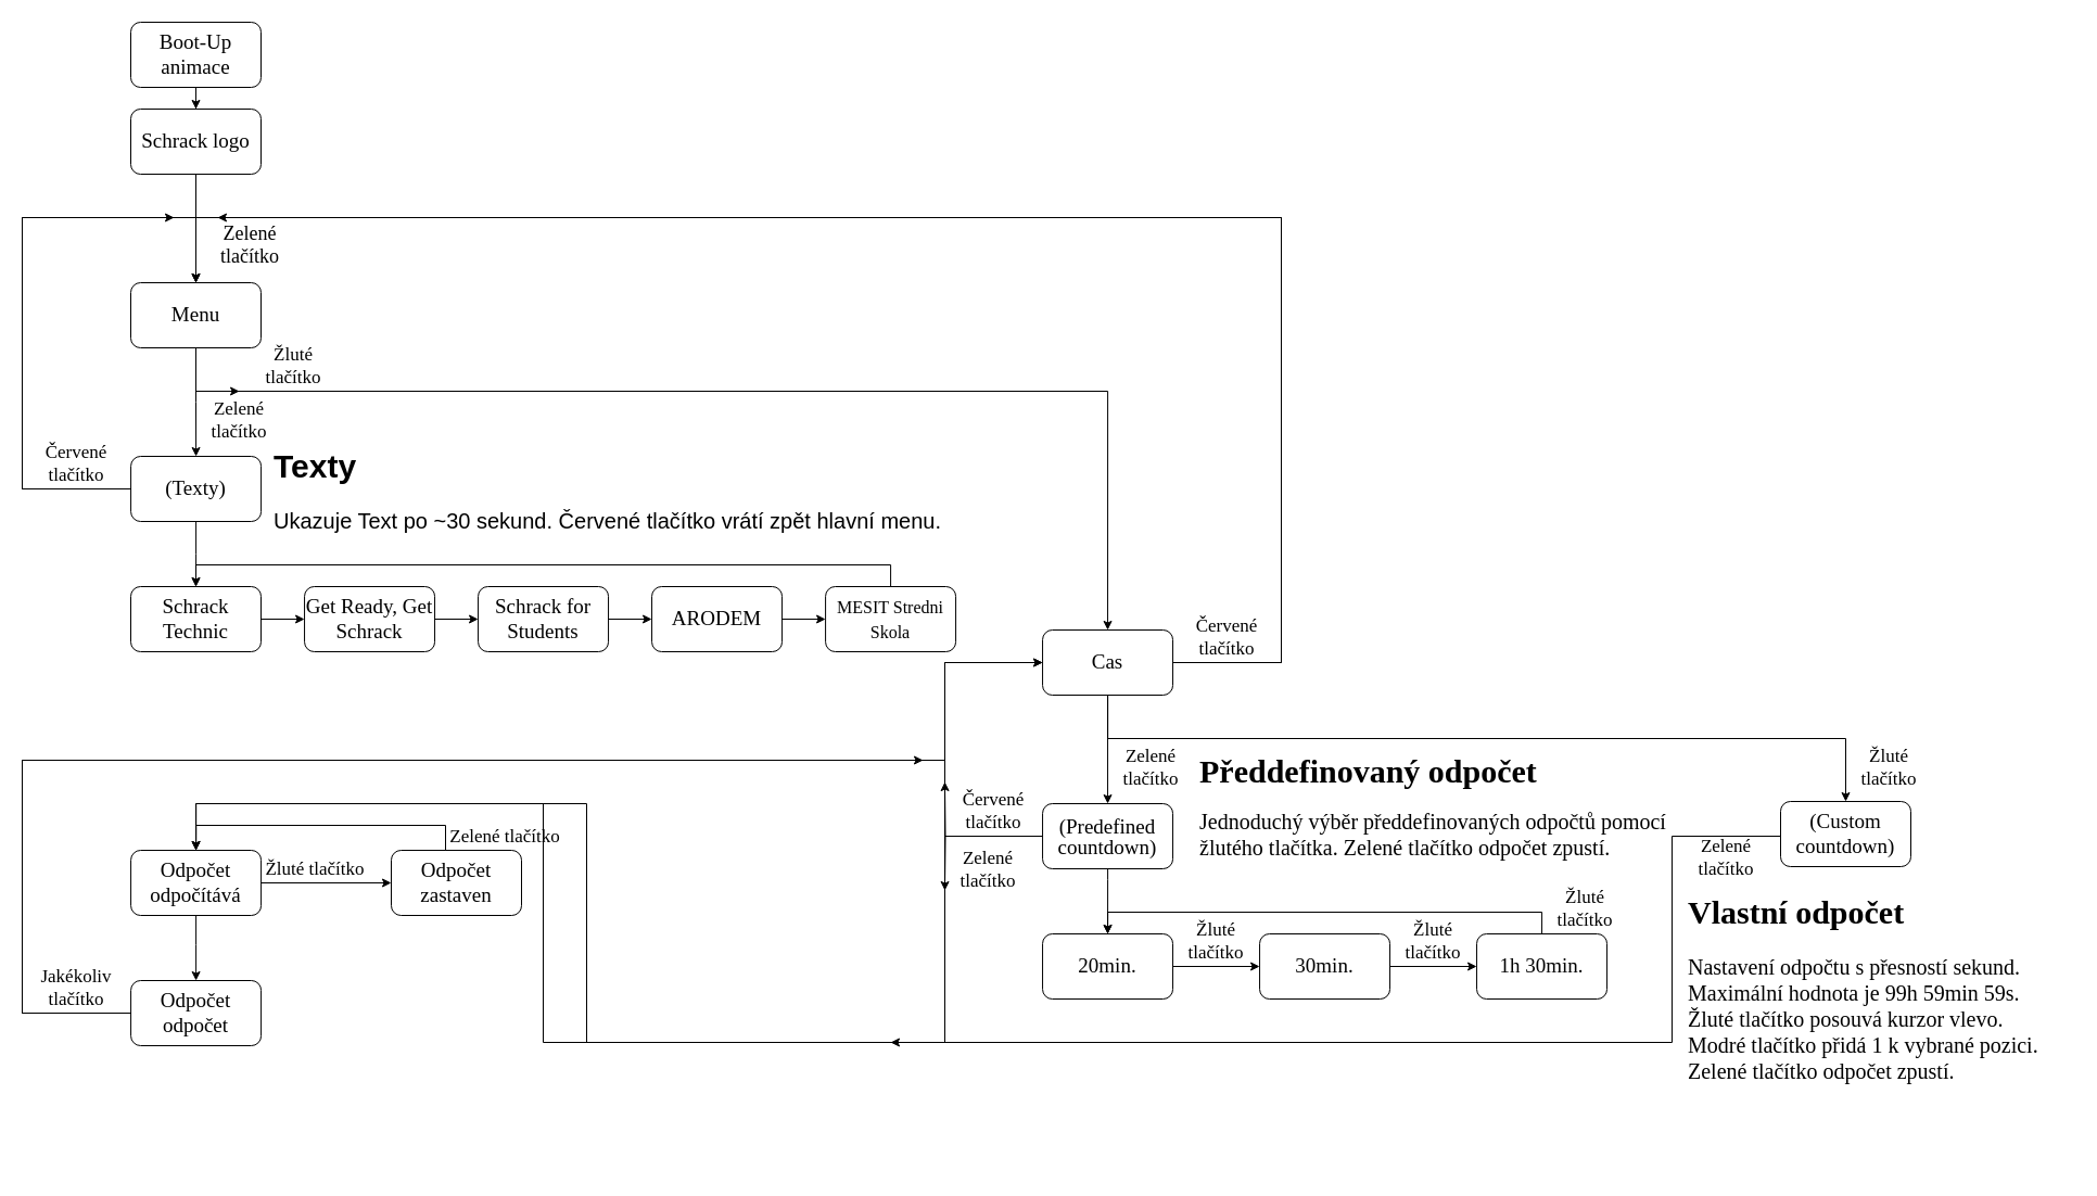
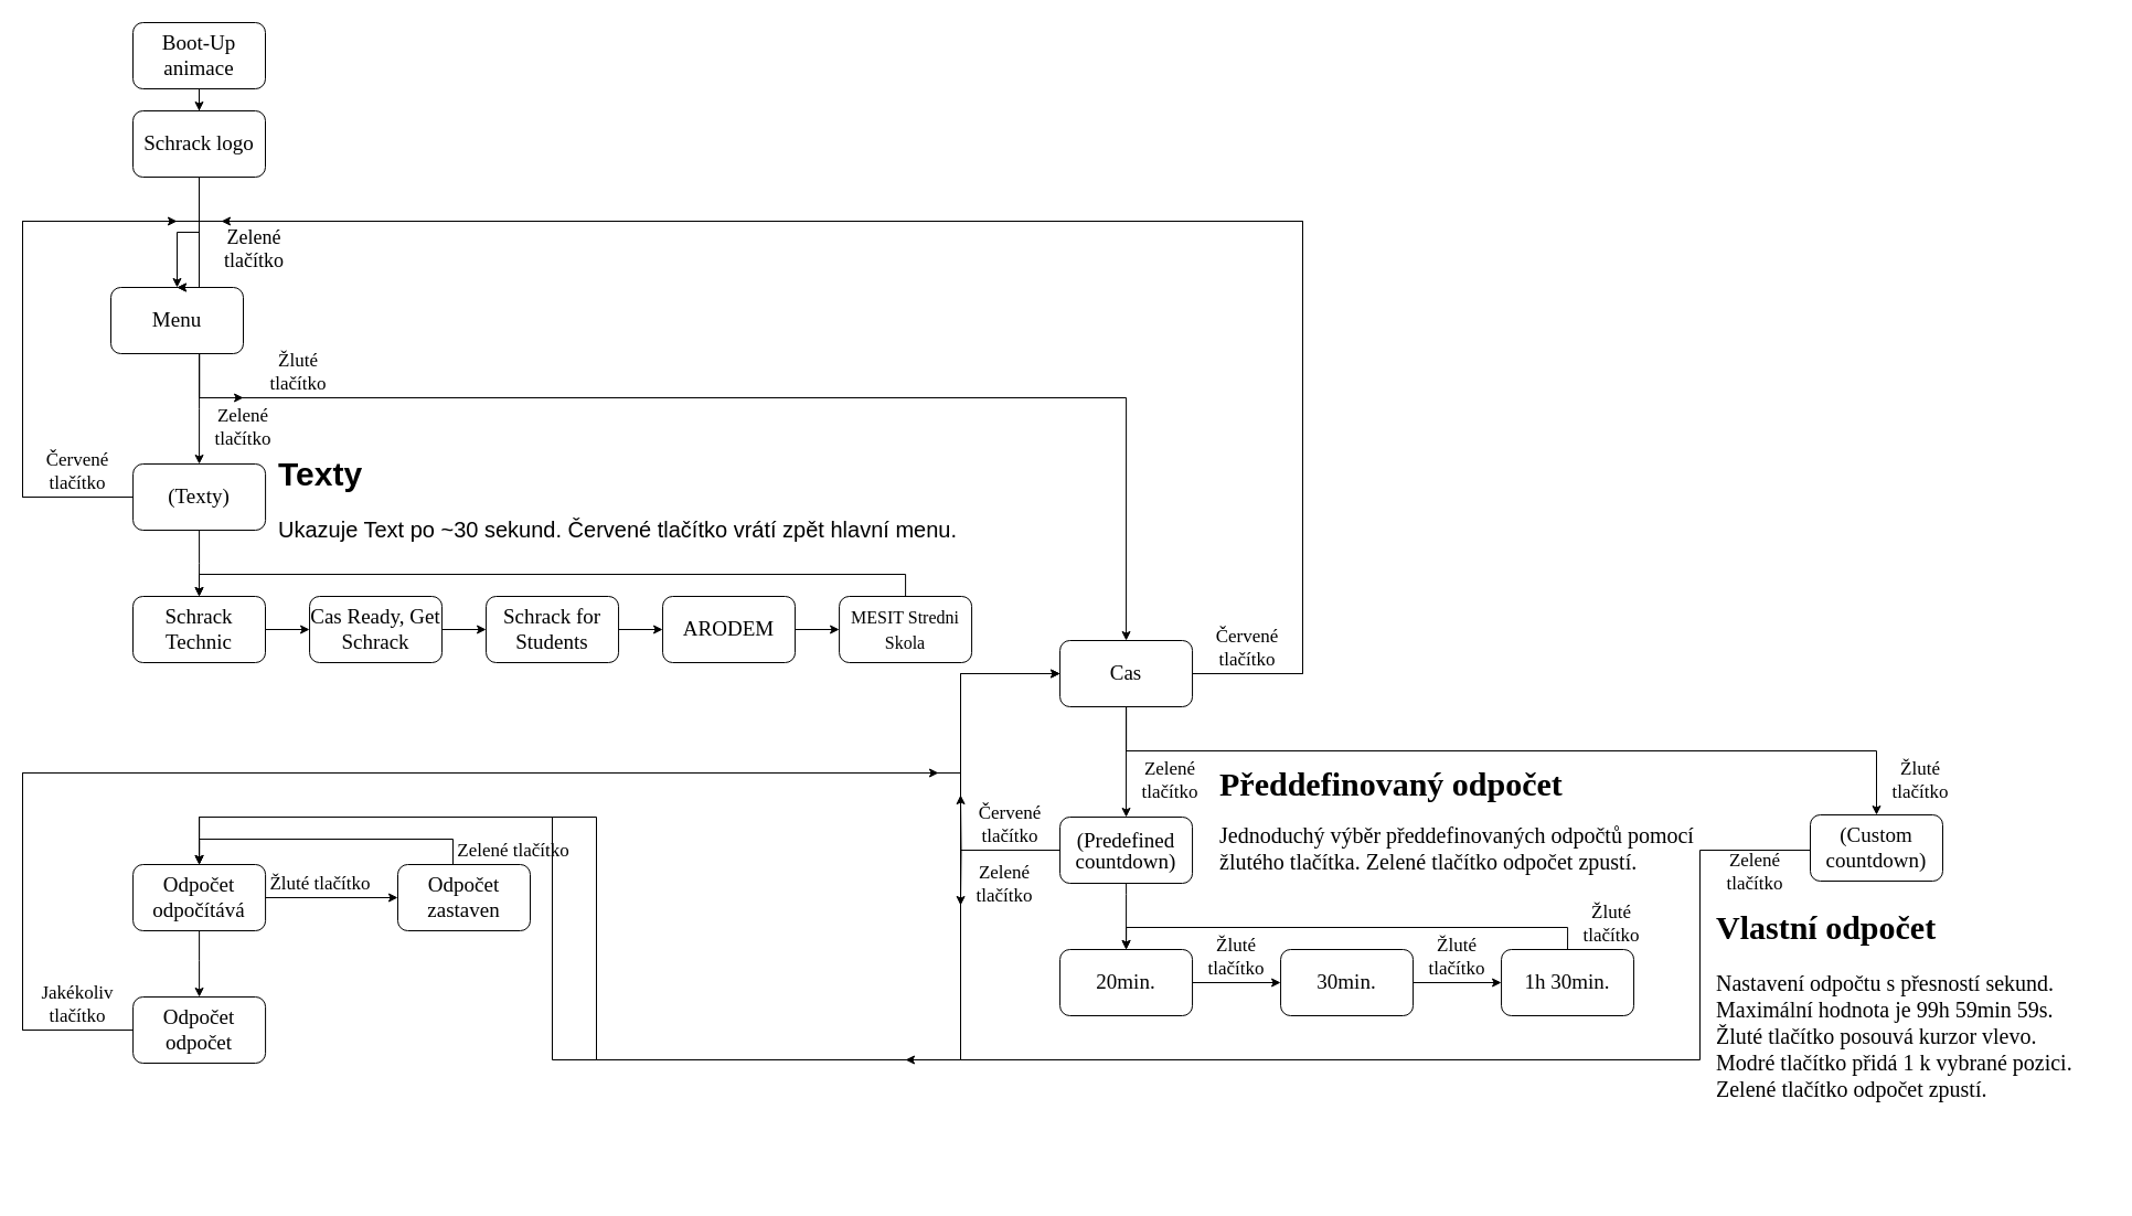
- <mxCell id="27" value="Menu" style="rounded=1;whiteSpace=wrap;html=1;fontFamily=Consolas;strokeColor=default;align=center;verticalAlign=middle;fontSize=19;fontColor=default;fillColor=none;fillStyle=auto;gradientColor=none;gradientDirection=south;" parent="1" vertex="1"><mxGeometry x="120" y="260" width="120" height="60" as="geometry" /></mxCell>
+ <mxCell id="27" value="Menu" style="rounded=1;whiteSpace=wrap;html=1;fontFamily=Consolas;strokeColor=default;align=center;verticalAlign=middle;fontSize=19;fontColor=default;fillColor=none;fillStyle=auto;gradientColor=none;gradientDirection=south;" parent="1" vertex="1"><mxGeometry x="100" y="260" width="120" height="60" as="geometry" /></mxCell>
- <mxCell id="17" value="Get Ready, Get Schrack" style="rounded=1;whiteSpace=wrap;html=1;fontFamily=Consolas;strokeColor=default;align=center;verticalAlign=middle;fontSize=19;fontColor=default;fillColor=none;fillStyle=auto;gradientColor=none;gradientDirection=south;" parent="1" vertex="1"><mxGeometry x="280.06" y="540" width="120" height="60" as="geometry" /></mxCell>
+ <mxCell id="17" value="Cas Ready, Get Schrack" style="rounded=1;whiteSpace=wrap;html=1;fontFamily=Consolas;strokeColor=default;align=center;verticalAlign=middle;fontSize=19;fontColor=default;fillColor=none;fillStyle=auto;gradientColor=none;gradientDirection=south;" parent="1" vertex="1"><mxGeometry x="280.06" y="540" width="120" height="60" as="geometry" /></mxCell>
